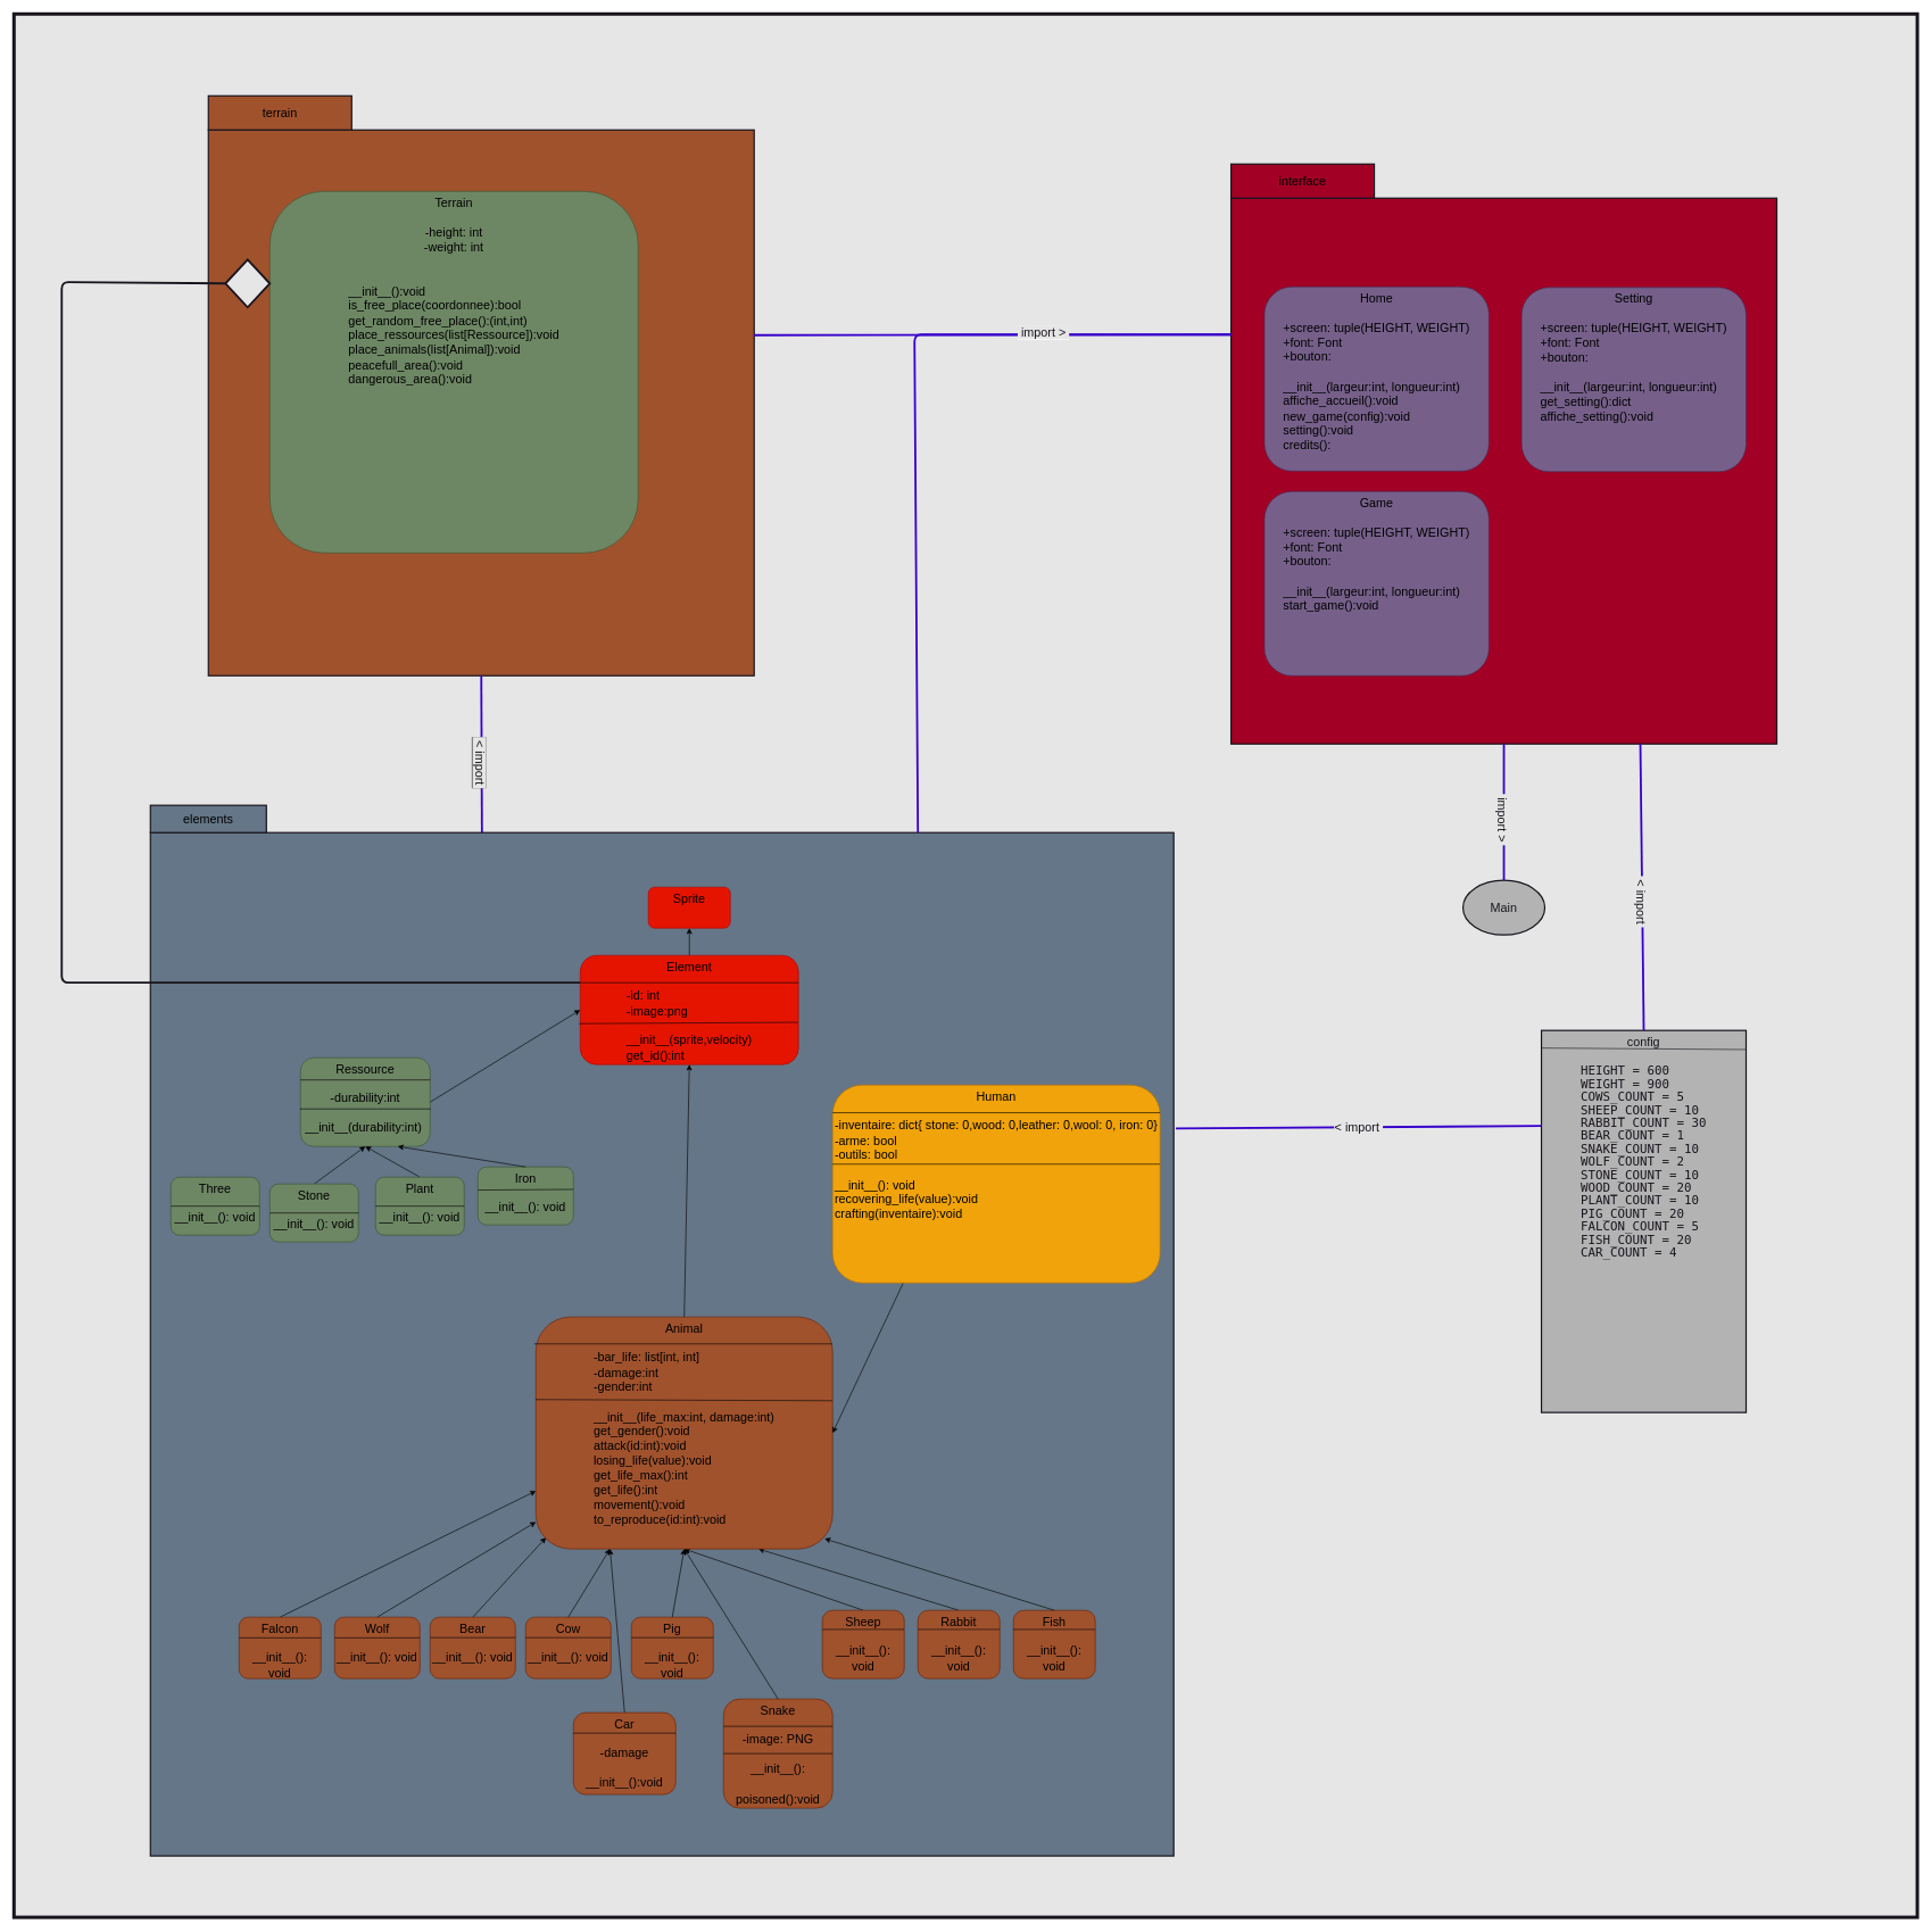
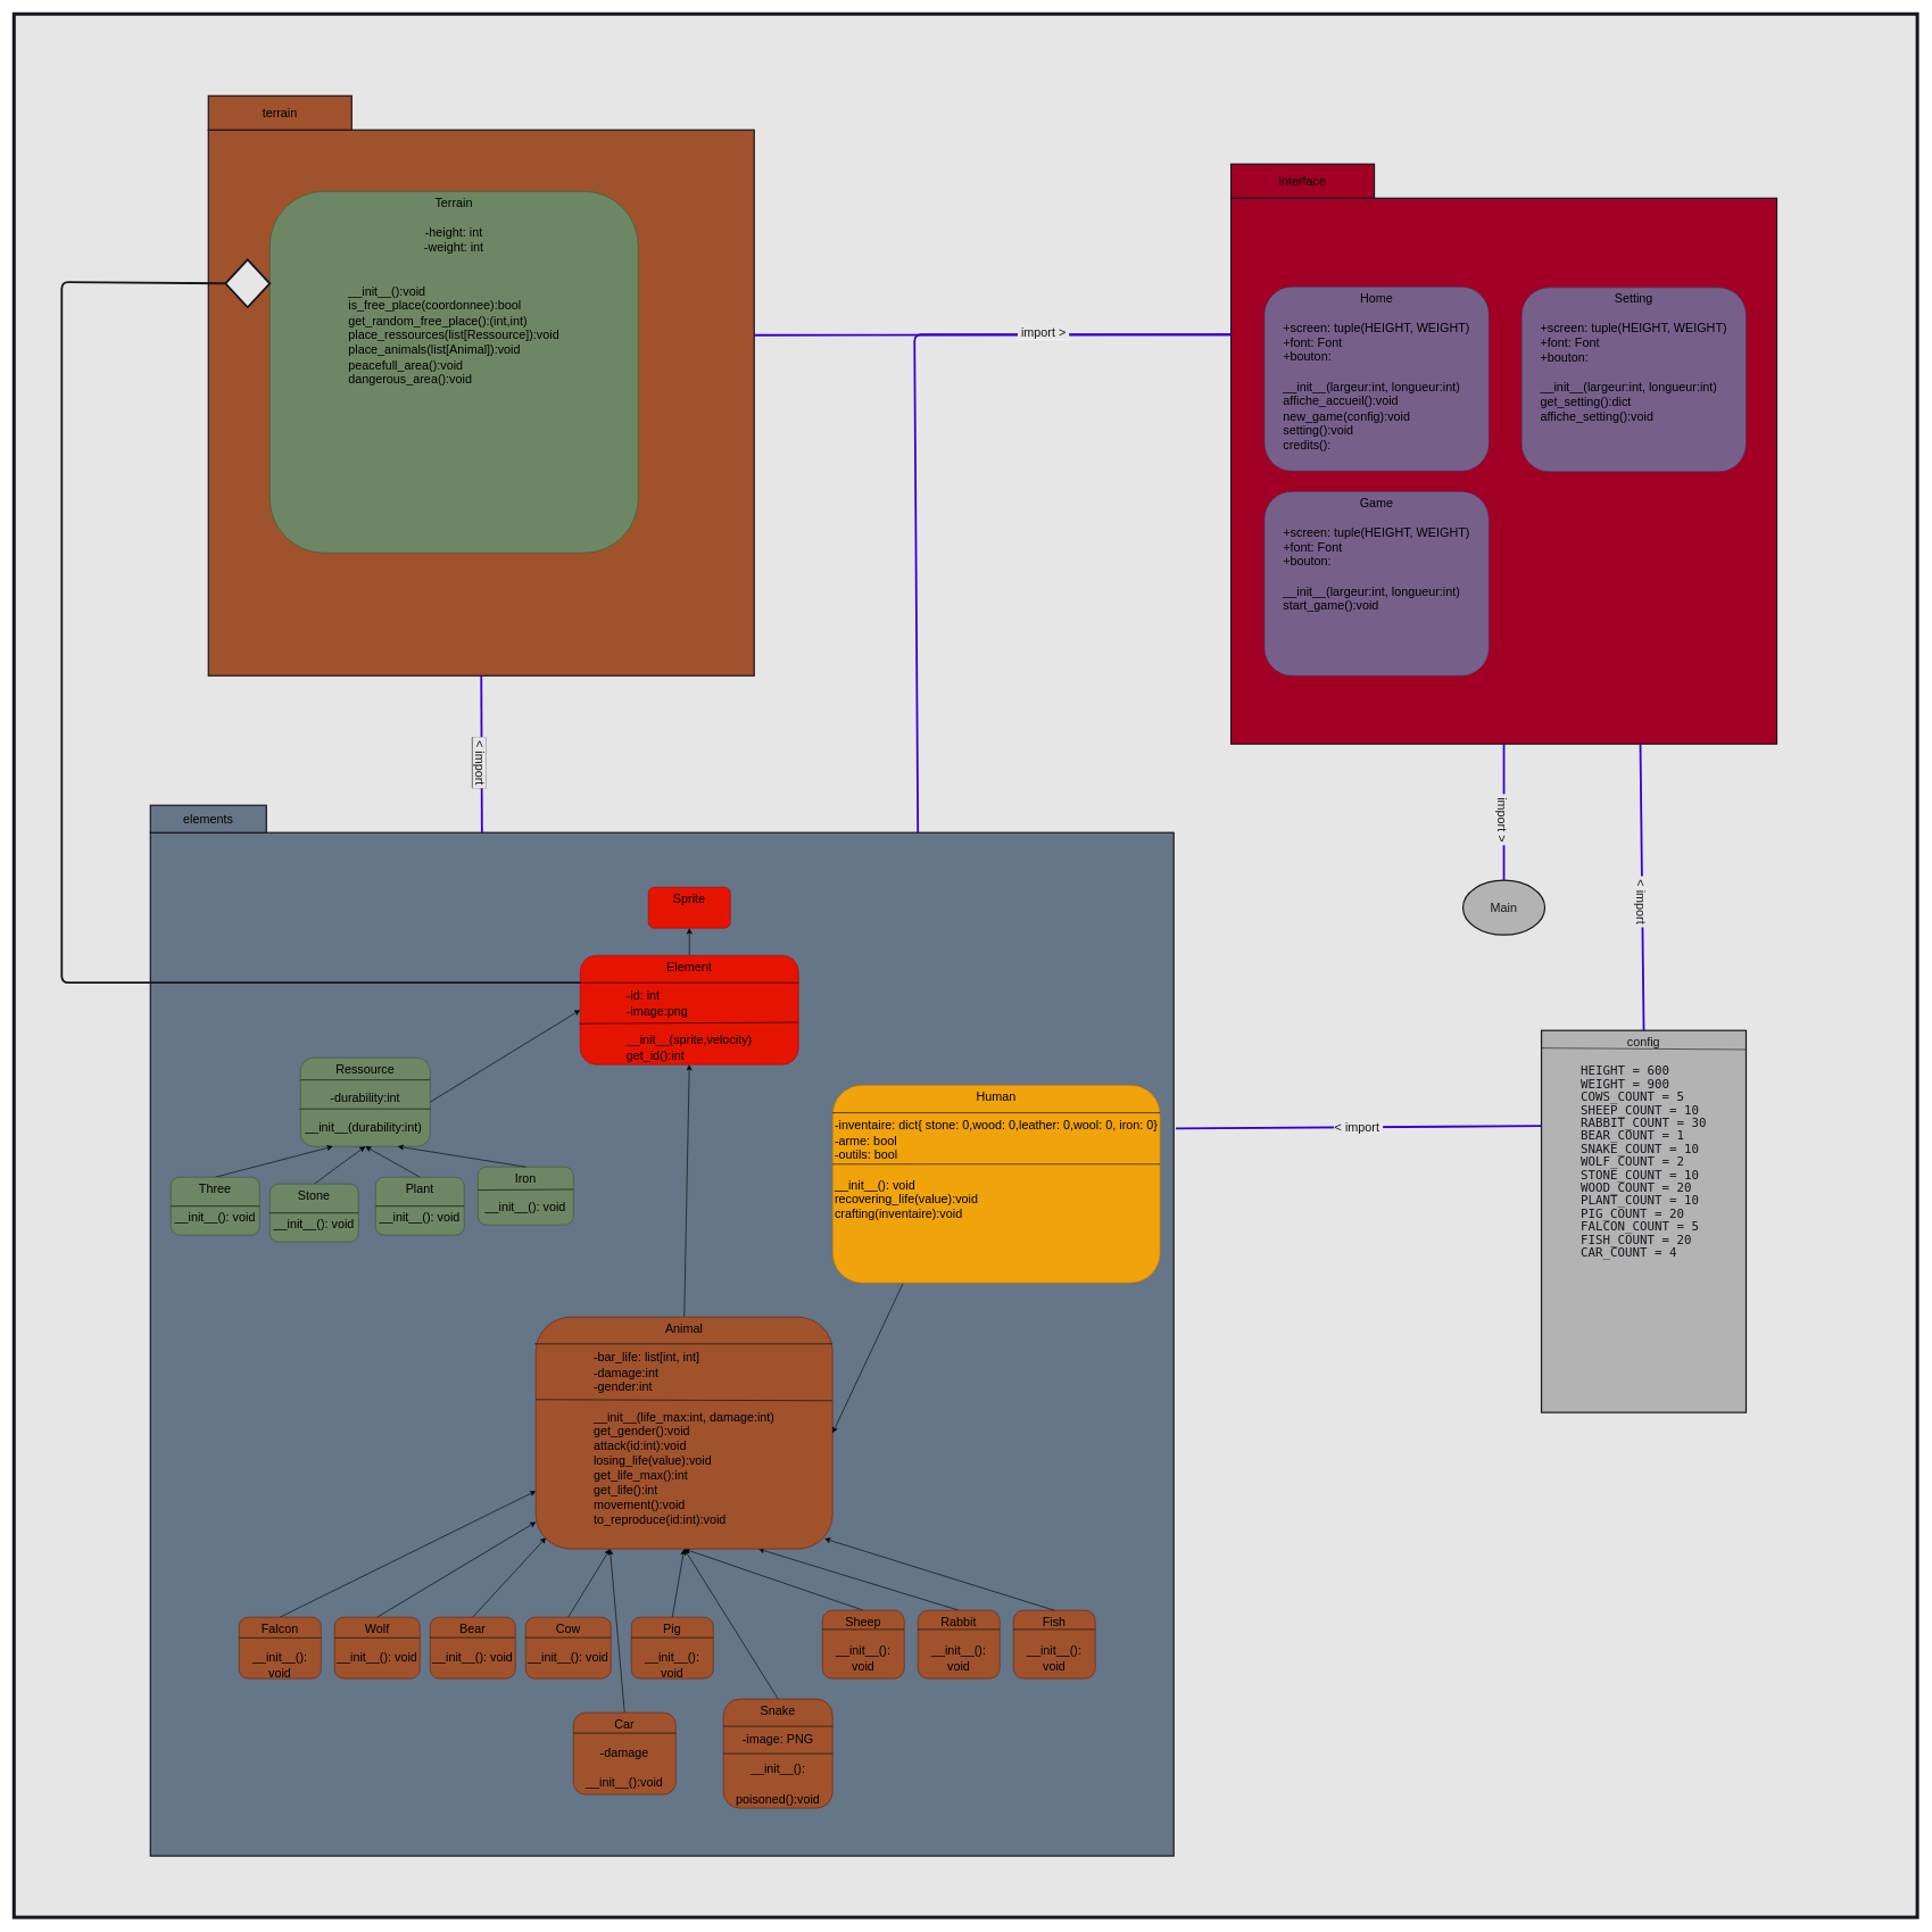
+ <mxCell id="34" style="edgeStyle=none;html=1;exitX=0.5;exitY=0;exitDx=0;exitDy=0;entryX=0.25;entryY=1;entryDx=0;entryDy=0;fontSize=18;fontColor=#000000;" parent="1" source="35" target="31" edge="1"><mxGeometry relative="1" as="geometry" /></mxCell>
